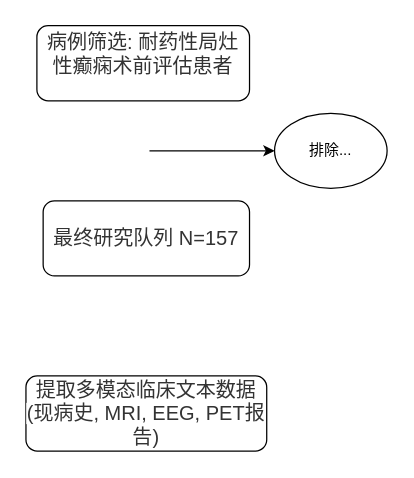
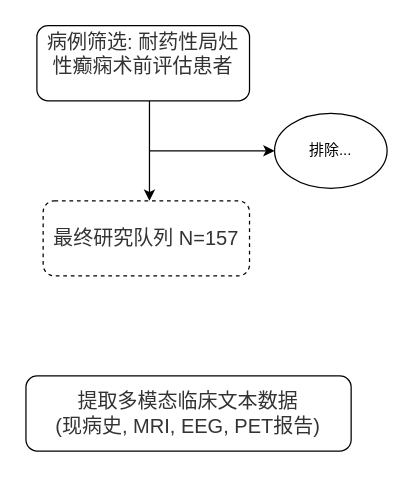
+ <mxCell id="2" value="" style="edgeStyle=orthogonalEdgeStyle;rounded=0;orthogonalLoop=1;jettySize=auto;html=1;" edge="1" parent="1" source="3" target="4"><mxGeometry relative="1" as="geometry"><Array as="points"><mxPoint x="119" y="100" /><mxPoint x="119" y="100" /></Array></mxGeometry></mxCell>
- <mxCell id="4" value="&lt;span style=&quot;color: rgb(51, 51, 51); font-family: &amp;quot;trebuchet ms&amp;quot;, verdana, arial, sans-serif; font-size: 16px; text-wrap-mode: nowrap; background-color: rgb(255, 255, 255);&quot;&gt;最终研究队列 N=157&lt;/span&gt;" style="whiteSpace=wrap;html=1;rounded=1;" vertex="1" parent="1"><mxGeometry x="34" y="160" width="165" height="60" as="geometry" /></mxCell>
+ <mxCell id="4" value="&lt;span style=&quot;color: rgb(51, 51, 51); font-family: &amp;quot;trebuchet ms&amp;quot;, verdana, arial, sans-serif; font-size: 16px; text-wrap-mode: nowrap; background-color: rgb(255, 255, 255);&quot;&gt;最终研究队列 N=157&lt;/span&gt;" style="whiteSpace=wrap;html=1;rounded=1;dashed=1;" vertex="1" parent="1"><mxGeometry x="34" y="160" width="165" height="60" as="geometry" /></mxCell>
- <mxCell id="7" value="&lt;span style=&quot;color: rgb(51, 51, 51); font-family: &amp;quot;trebuchet ms&amp;quot;, verdana, arial, sans-serif; font-size: 16px; white-space-collapse: break-spaces; background-color: rgb(255, 255, 255);&quot;&gt;提取多模态临床文本数据&lt;/span&gt;&lt;br style=&quot;box-sizing: border-box; color: rgb(51, 51, 51); font-family: &amp;quot;trebuchet ms&amp;quot;, verdana, arial, sans-serif; font-size: 16px; white-space-collapse: break-spaces; background-color: rgb(255, 255, 255);&quot;&gt;&lt;span style=&quot;color: rgb(51, 51, 51); font-family: &amp;quot;trebuchet ms&amp;quot;, verdana, arial, sans-serif; font-size: 16px; white-space-collapse: break-spaces; background-color: rgb(255, 255, 255);&quot;&gt;(现病史, MRI, EEG, PET报告)&lt;/span&gt;" style="whiteSpace=wrap;html=1;rounded=1;" vertex="1" parent="1"><mxGeometry x="20.25" y="300" width="192.5" height="60" as="geometry" /></mxCell>
+ <mxCell id="7" value="&lt;span style=&quot;color: rgb(51, 51, 51); font-family: &amp;quot;trebuchet ms&amp;quot;, verdana, arial, sans-serif; font-size: 16px; white-space-collapse: break-spaces; background-color: rgb(255, 255, 255);&quot;&gt;提取多模态临床文本数据&lt;/span&gt;&lt;br style=&quot;box-sizing: border-box; color: rgb(51, 51, 51); font-family: &amp;quot;trebuchet ms&amp;quot;, verdana, arial, sans-serif; font-size: 16px; white-space-collapse: break-spaces; background-color: rgb(255, 255, 255);&quot;&gt;&lt;span style=&quot;color: rgb(51, 51, 51); font-family: &amp;quot;trebuchet ms&amp;quot;, verdana, arial, sans-serif; font-size: 16px; white-space-collapse: break-spaces; background-color: rgb(255, 255, 255);&quot;&gt;(现病史, MRI, EEG, PET报告)&lt;/span&gt;" style="whiteSpace=wrap;html=1;rounded=1;" vertex="1" parent="1"><mxGeometry x="20.25" y="300" width="260" height="60" as="geometry" /></mxCell>
